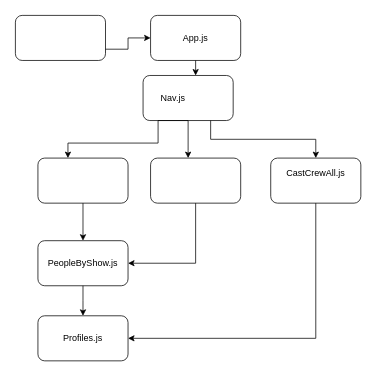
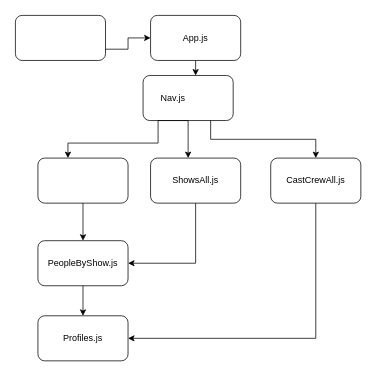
- <mxCell id="14" value="CastCrewAll.js" style="text;html=1;strokeColor=none;fillColor=none;align=center;verticalAlign=middle;whiteSpace=wrap;rounded=0;" vertex="1" parent="12"><mxGeometry x="30" y="5" width="60" height="30" as="geometry" /></mxCell>
+ <mxCell id="14" value="CastCrewAll.js" style="text;html=1;strokeColor=none;fillColor=none;align=center;verticalAlign=middle;whiteSpace=wrap;rounded=0;" vertex="1" parent="12"><mxGeometry x="30" y="15" width="60" height="30" as="geometry" /></mxCell>
+ <mxCell id="11" value="ShowsAll.js" style="text;html=1;strokeColor=none;fillColor=none;align=center;verticalAlign=middle;whiteSpace=wrap;rounded=0;" vertex="1" parent="9"><mxGeometry x="30" y="15" width="60" height="30" as="geometry" /></mxCell>
